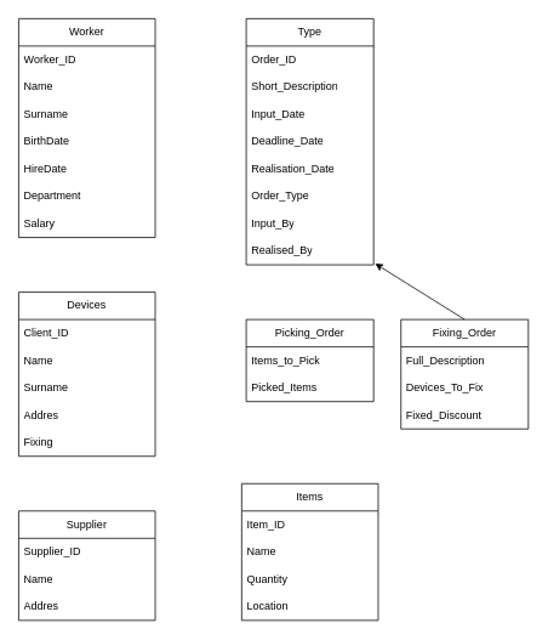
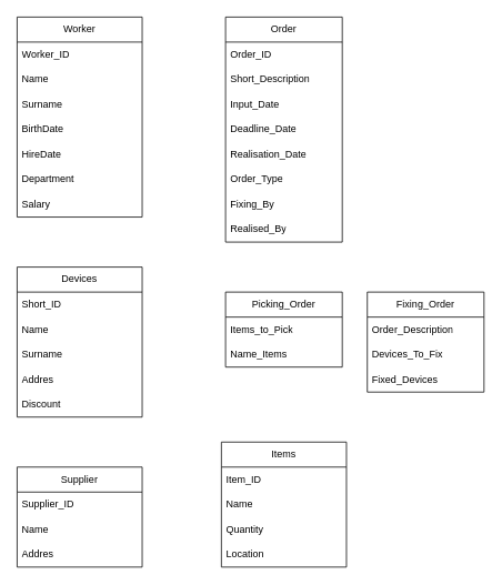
- <mxCell id="10" value="Type" style="swimlane;fontStyle=0;childLayout=stackLayout;horizontal=1;startSize=30;horizontalStack=0;resizeParent=1;resizeParentMax=0;resizeLast=0;collapsible=1;marginBottom=0;whiteSpace=wrap;html=1;" vertex="1" parent="1"><mxGeometry x="270" y="20" width="140" height="270" as="geometry" /></mxCell>
+ <mxCell id="10" value="Order" style="swimlane;fontStyle=0;childLayout=stackLayout;horizontal=1;startSize=30;horizontalStack=0;resizeParent=1;resizeParentMax=0;resizeLast=0;collapsible=1;marginBottom=0;whiteSpace=wrap;html=1;" vertex="1" parent="1"><mxGeometry x="270" y="20" width="140" height="270" as="geometry" /></mxCell>
- <mxCell id="17" value="Input_By" style="text;strokeColor=none;fillColor=none;align=left;verticalAlign=middle;spacingLeft=4;spacingRight=4;overflow=hidden;points=[[0,0.5],[1,0.5]];portConstraint=eastwest;rotatable=0;whiteSpace=wrap;html=1;" vertex="1" parent="10"><mxGeometry y="210" width="140" height="30" as="geometry" /></mxCell>
+ <mxCell id="17" value="Fixing_By" style="text;strokeColor=none;fillColor=none;align=left;verticalAlign=middle;spacingLeft=4;spacingRight=4;overflow=hidden;points=[[0,0.5],[1,0.5]];portConstraint=eastwest;rotatable=0;whiteSpace=wrap;html=1;" vertex="1" parent="10"><mxGeometry y="210" width="140" height="30" as="geometry" /></mxCell>
- <mxCell id="26" value="" style="endArrow=classic;html=1;rounded=0;exitX=0.5;exitY=0;exitDx=0;exitDy=0;entryX=1.012;entryY=0.956;entryDx=0;entryDy=0;entryPerimeter=0;" edge="1" parent="1" source="22" target="18"><mxGeometry width="50" height="50" relative="1" as="geometry"><mxPoint x="70" y="390" as="sourcePoint" /><mxPoint x="340" y="300" as="targetPoint" /></mxGeometry></mxCell>
- <mxCell id="28" value="Client_ID" style="text;strokeColor=none;fillColor=none;align=left;verticalAlign=middle;spacingLeft=4;spacingRight=4;overflow=hidden;points=[[0,0.5],[1,0.5]];portConstraint=eastwest;rotatable=0;whiteSpace=wrap;html=1;" vertex="1" parent="27"><mxGeometry y="30" width="150" height="30" as="geometry" /></mxCell>
+ <mxCell id="28" value="Short_ID" style="text;strokeColor=none;fillColor=none;align=left;verticalAlign=middle;spacingLeft=4;spacingRight=4;overflow=hidden;points=[[0,0.5],[1,0.5]];portConstraint=eastwest;rotatable=0;whiteSpace=wrap;html=1;" vertex="1" parent="27"><mxGeometry y="30" width="150" height="30" as="geometry" /></mxCell>
- <mxCell id="23" value="Full_Description" style="text;strokeColor=none;fillColor=none;align=left;verticalAlign=middle;spacingLeft=4;spacingRight=4;overflow=hidden;points=[[0,0.5],[1,0.5]];portConstraint=eastwest;rotatable=0;whiteSpace=wrap;html=1;" vertex="1" parent="22"><mxGeometry y="30" width="140" height="30" as="geometry" /></mxCell>
+ <mxCell id="23" value="Order_Description" style="text;strokeColor=none;fillColor=none;align=left;verticalAlign=middle;spacingLeft=4;spacingRight=4;overflow=hidden;points=[[0,0.5],[1,0.5]];portConstraint=eastwest;rotatable=0;whiteSpace=wrap;html=1;" vertex="1" parent="22"><mxGeometry y="30" width="140" height="30" as="geometry" /></mxCell>
- <mxCell id="21" value="Picked_Items" style="text;strokeColor=none;fillColor=none;align=left;verticalAlign=middle;spacingLeft=4;spacingRight=4;overflow=hidden;points=[[0,0.5],[1,0.5]];portConstraint=eastwest;rotatable=0;whiteSpace=wrap;html=1;" vertex="1" parent="19"><mxGeometry y="60" width="140" height="30" as="geometry" /></mxCell>
+ <mxCell id="21" value="Name_Items" style="text;strokeColor=none;fillColor=none;align=left;verticalAlign=middle;spacingLeft=4;spacingRight=4;overflow=hidden;points=[[0,0.5],[1,0.5]];portConstraint=eastwest;rotatable=0;whiteSpace=wrap;html=1;" vertex="1" parent="19"><mxGeometry y="60" width="140" height="30" as="geometry" /></mxCell>
- <mxCell id="25" value="Fixed_Discount" style="text;strokeColor=none;fillColor=none;align=left;verticalAlign=middle;spacingLeft=4;spacingRight=4;overflow=hidden;points=[[0,0.5],[1,0.5]];portConstraint=eastwest;rotatable=0;whiteSpace=wrap;html=1;" vertex="1" parent="22"><mxGeometry y="90" width="140" height="30" as="geometry" /></mxCell>
+ <mxCell id="25" value="Fixed_Devices" style="text;strokeColor=none;fillColor=none;align=left;verticalAlign=middle;spacingLeft=4;spacingRight=4;overflow=hidden;points=[[0,0.5],[1,0.5]];portConstraint=eastwest;rotatable=0;whiteSpace=wrap;html=1;" vertex="1" parent="22"><mxGeometry y="90" width="140" height="30" as="geometry" /></mxCell>
- <mxCell id="32" value="Fixing" style="text;strokeColor=none;fillColor=none;align=left;verticalAlign=middle;spacingLeft=4;spacingRight=4;overflow=hidden;points=[[0,0.5],[1,0.5]];portConstraint=eastwest;rotatable=0;whiteSpace=wrap;html=1;" vertex="1" parent="27"><mxGeometry y="150" width="150" height="30" as="geometry" /></mxCell>
+ <mxCell id="32" value="Discount" style="text;strokeColor=none;fillColor=none;align=left;verticalAlign=middle;spacingLeft=4;spacingRight=4;overflow=hidden;points=[[0,0.5],[1,0.5]];portConstraint=eastwest;rotatable=0;whiteSpace=wrap;html=1;" vertex="1" parent="27"><mxGeometry y="150" width="150" height="30" as="geometry" /></mxCell>
